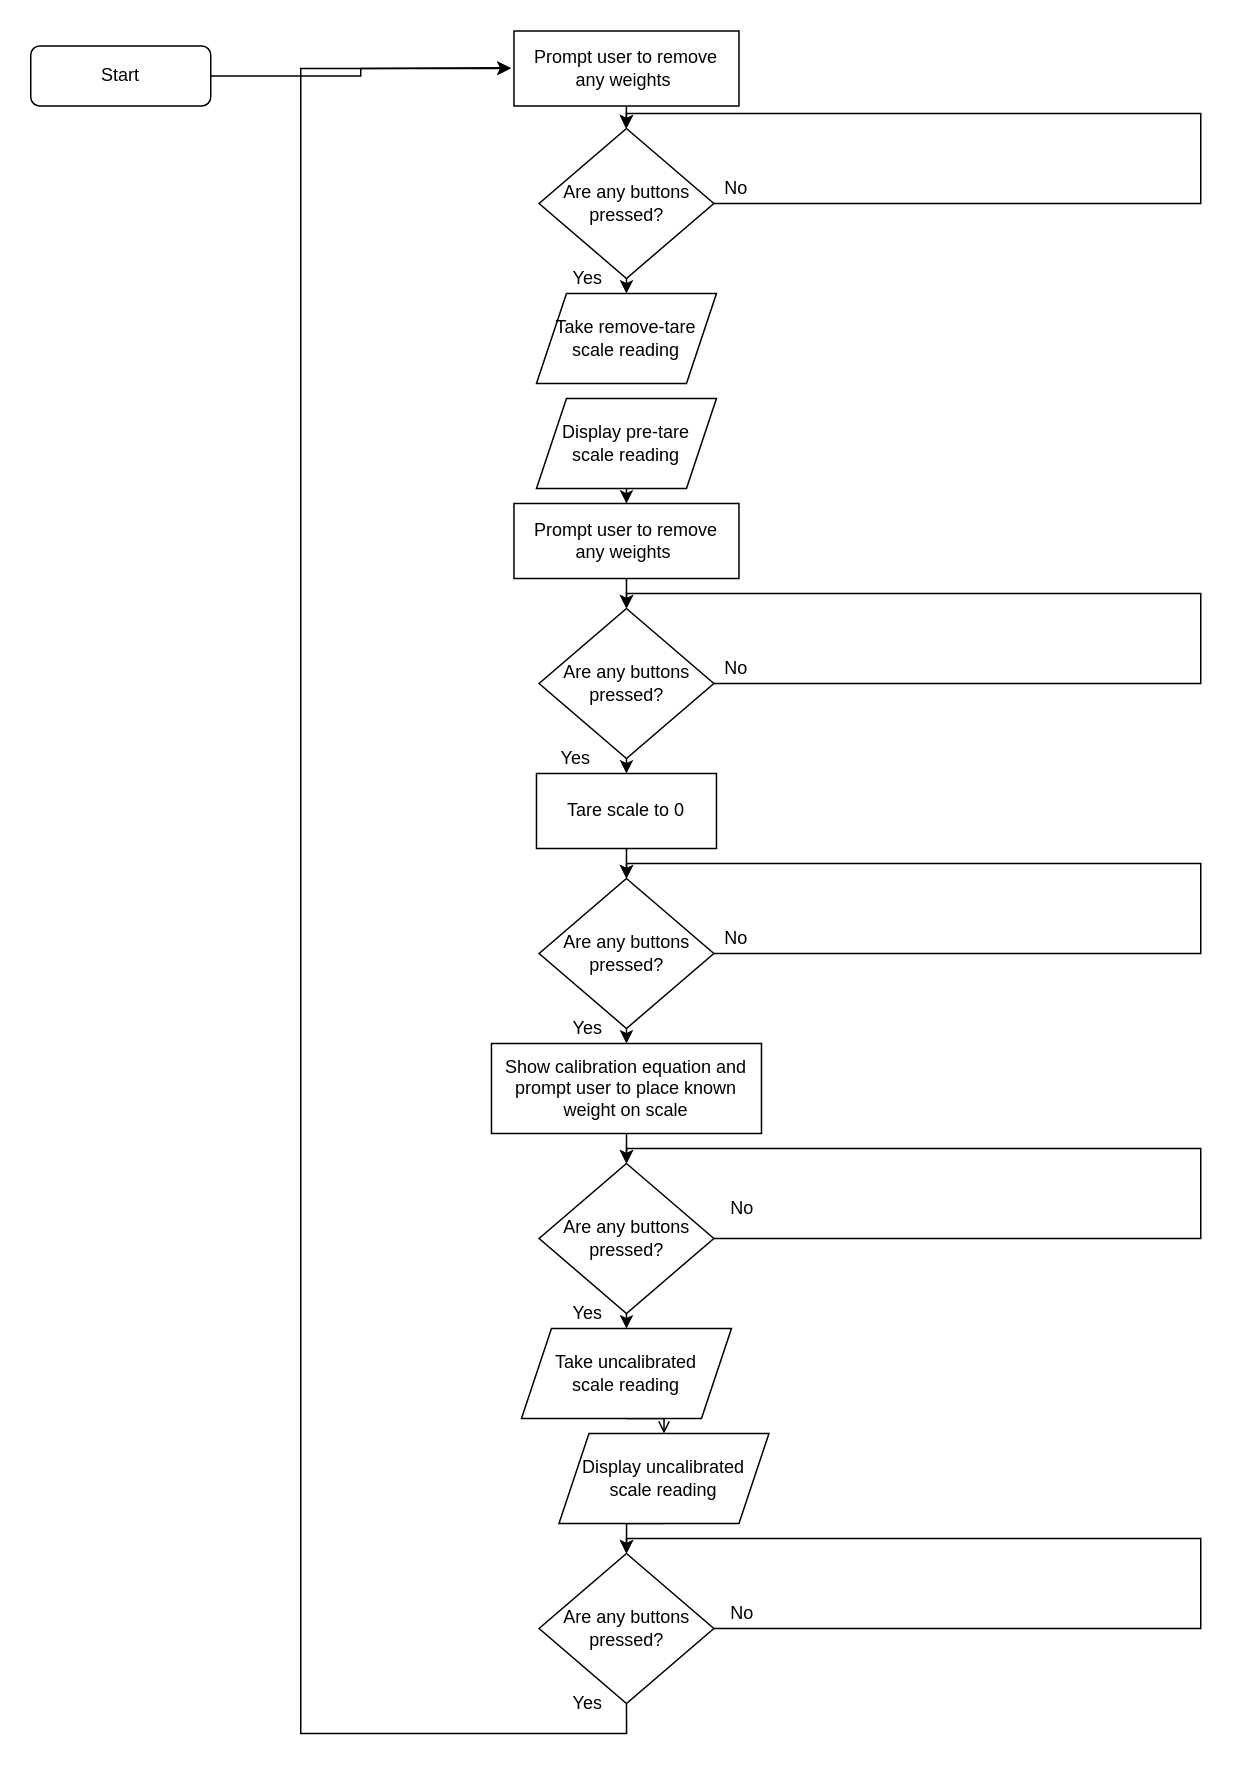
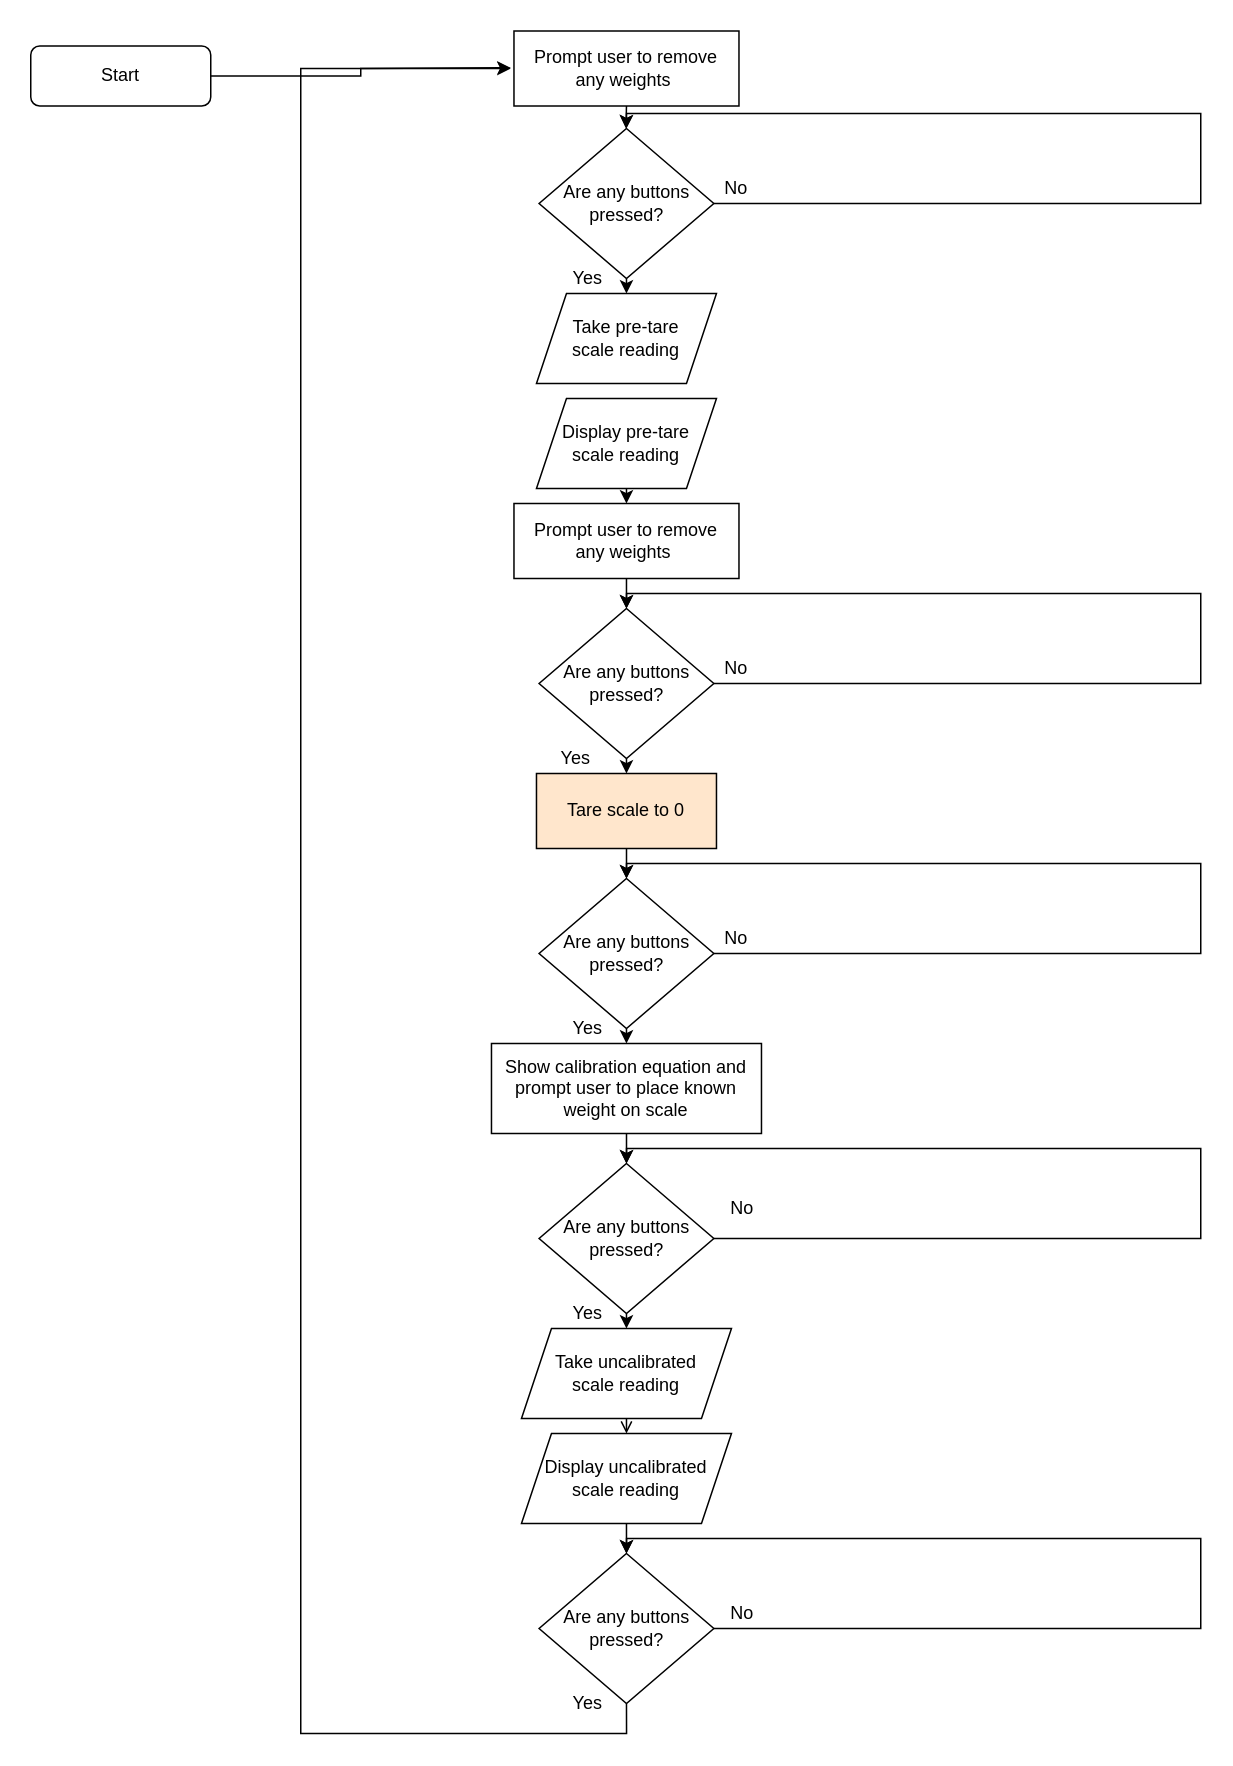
- <mxCell id="18" value="Take remove-tare &lt;br&gt;scale reading" style="shape=parallelogram;perimeter=parallelogramPerimeter;whiteSpace=wrap;html=1;fixedSize=1;" parent="1" vertex="1"><mxGeometry x="357.15" y="195" width="120" height="60" as="geometry" /></mxCell>
+ <mxCell id="18" value="Take pre-tare &lt;br&gt;scale reading" style="shape=parallelogram;perimeter=parallelogramPerimeter;whiteSpace=wrap;html=1;fixedSize=1;" parent="1" vertex="1"><mxGeometry x="357.15" y="195" width="120" height="60" as="geometry" /></mxCell>
- <mxCell id="11" value="Tare scale to 0" style="rounded=0;whiteSpace=wrap;html=1;" parent="1" vertex="1"><mxGeometry x="357.15" y="515" width="120" height="50" as="geometry" /></mxCell>
+ <mxCell id="11" value="Tare scale to 0" style="rounded=0;whiteSpace=wrap;html=1;fillColor=#ffe6cc;" parent="1" vertex="1"><mxGeometry x="357.15" y="515" width="120" height="50" as="geometry" /></mxCell>
- <mxCell id="24" value="Display uncalibrated&lt;br&gt;scale reading" style="shape=parallelogram;perimeter=parallelogramPerimeter;whiteSpace=wrap;html=1;fixedSize=1;" parent="1" vertex="1"><mxGeometry x="372.15" y="955" width="140" height="60" as="geometry" /></mxCell>
+ <mxCell id="24" value="Display uncalibrated&lt;br&gt;scale reading" style="shape=parallelogram;perimeter=parallelogramPerimeter;whiteSpace=wrap;html=1;fixedSize=1;" parent="1" vertex="1"><mxGeometry x="347.15" y="955" width="140" height="60" as="geometry" /></mxCell>
